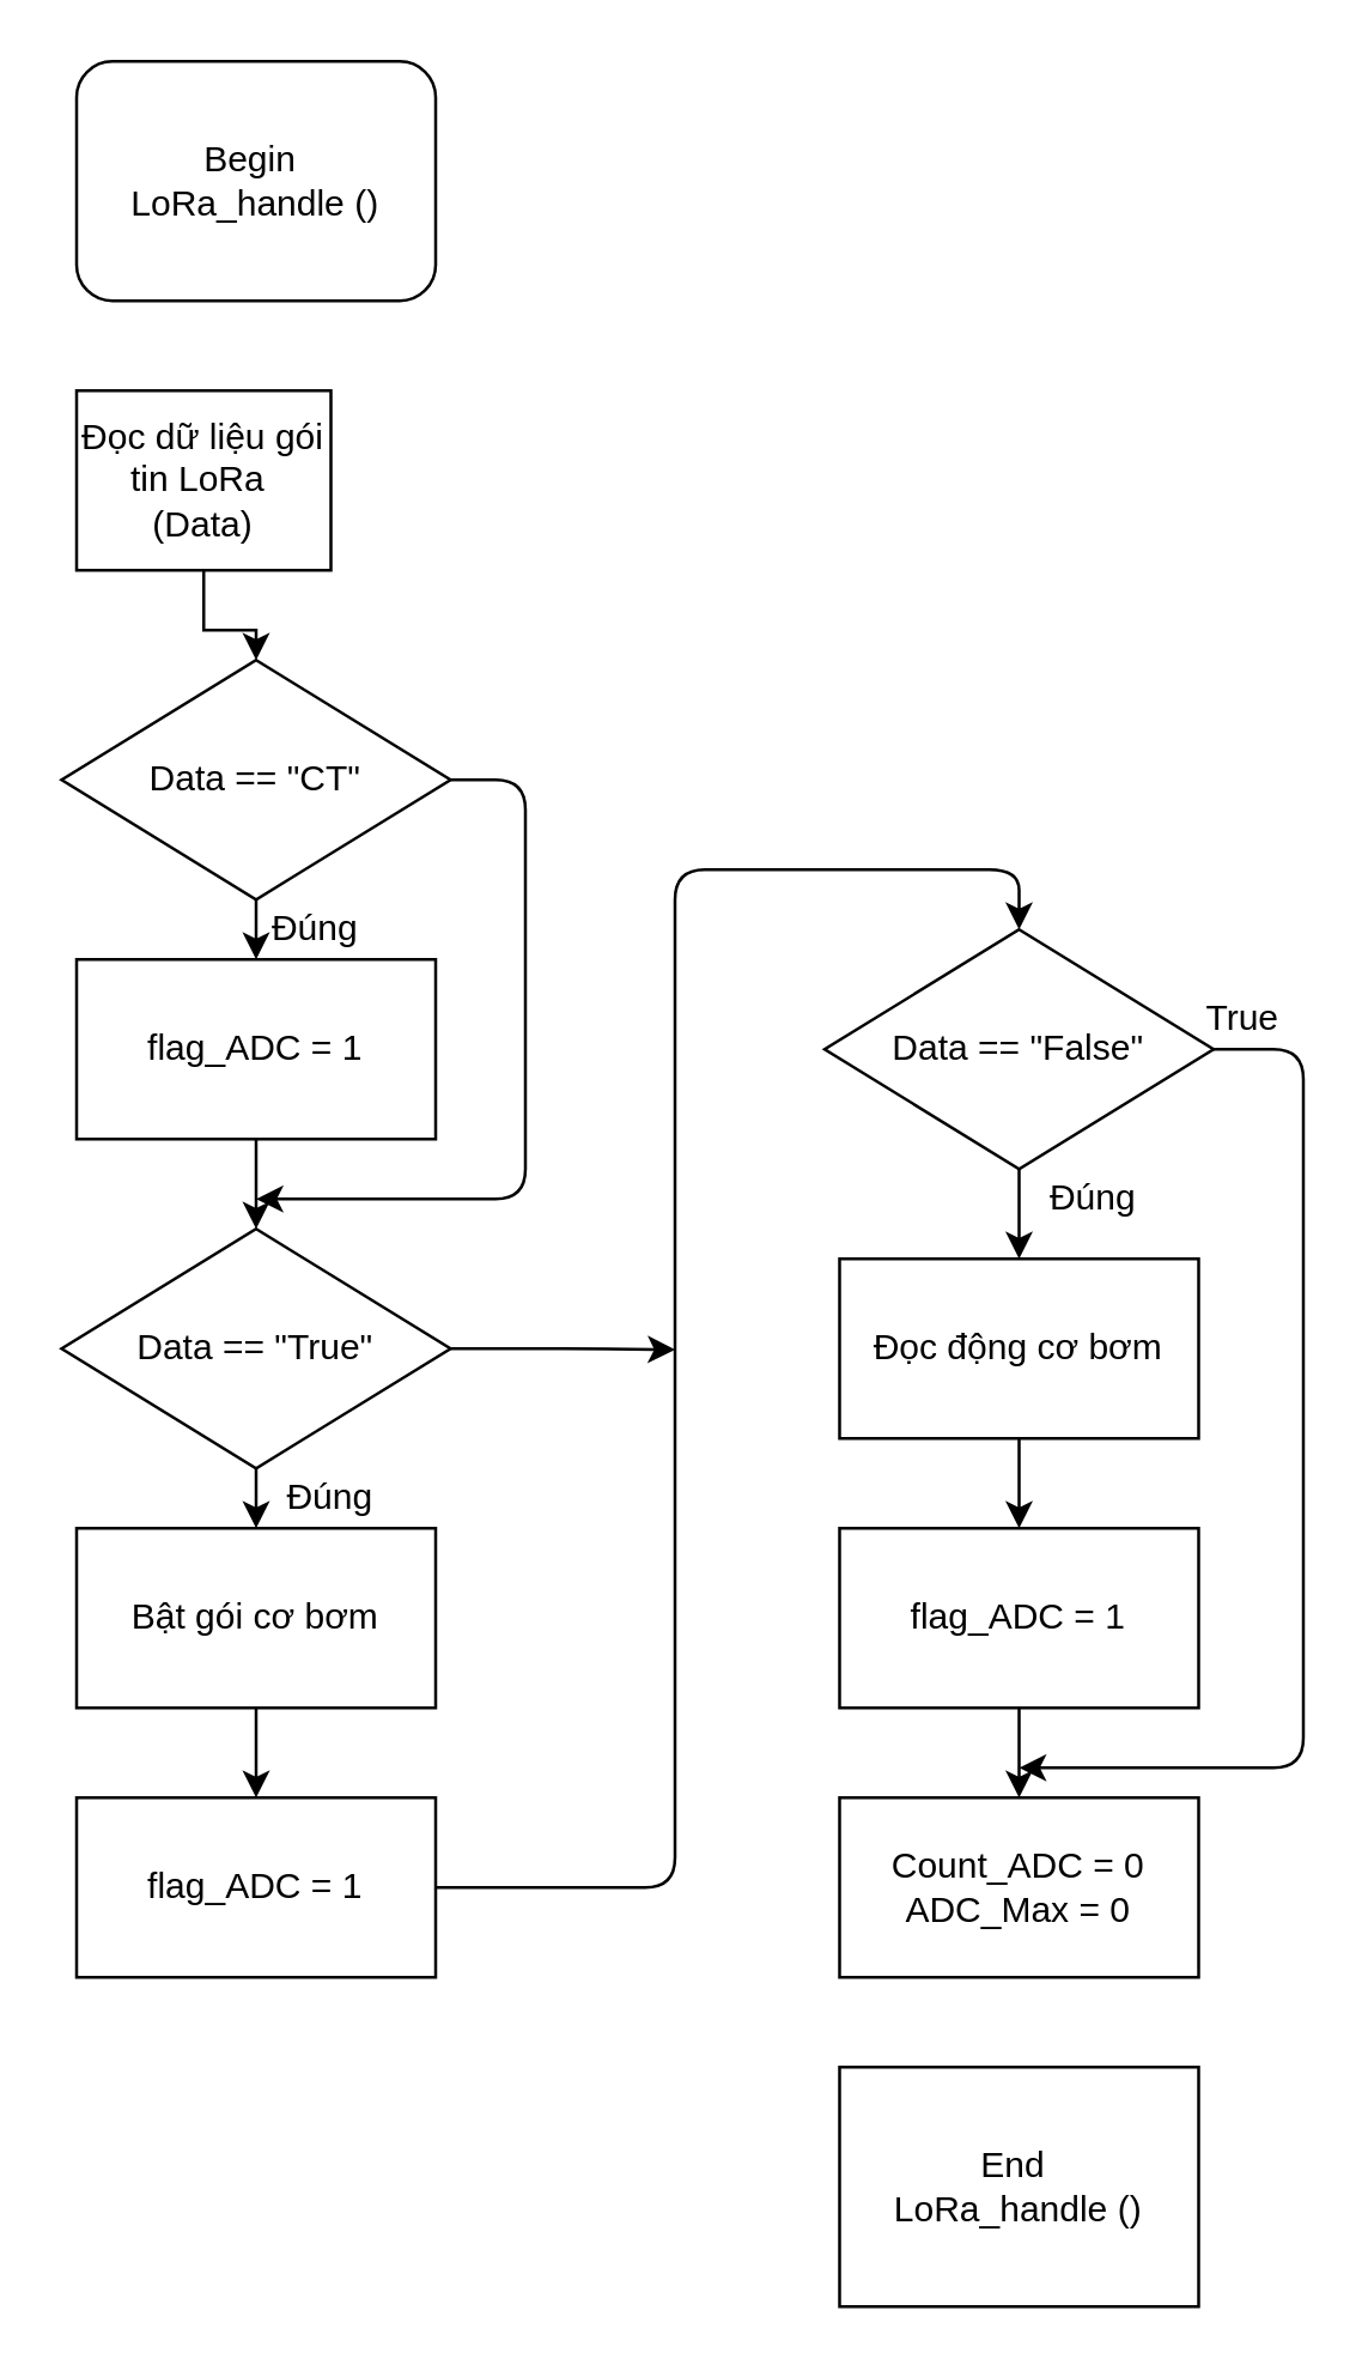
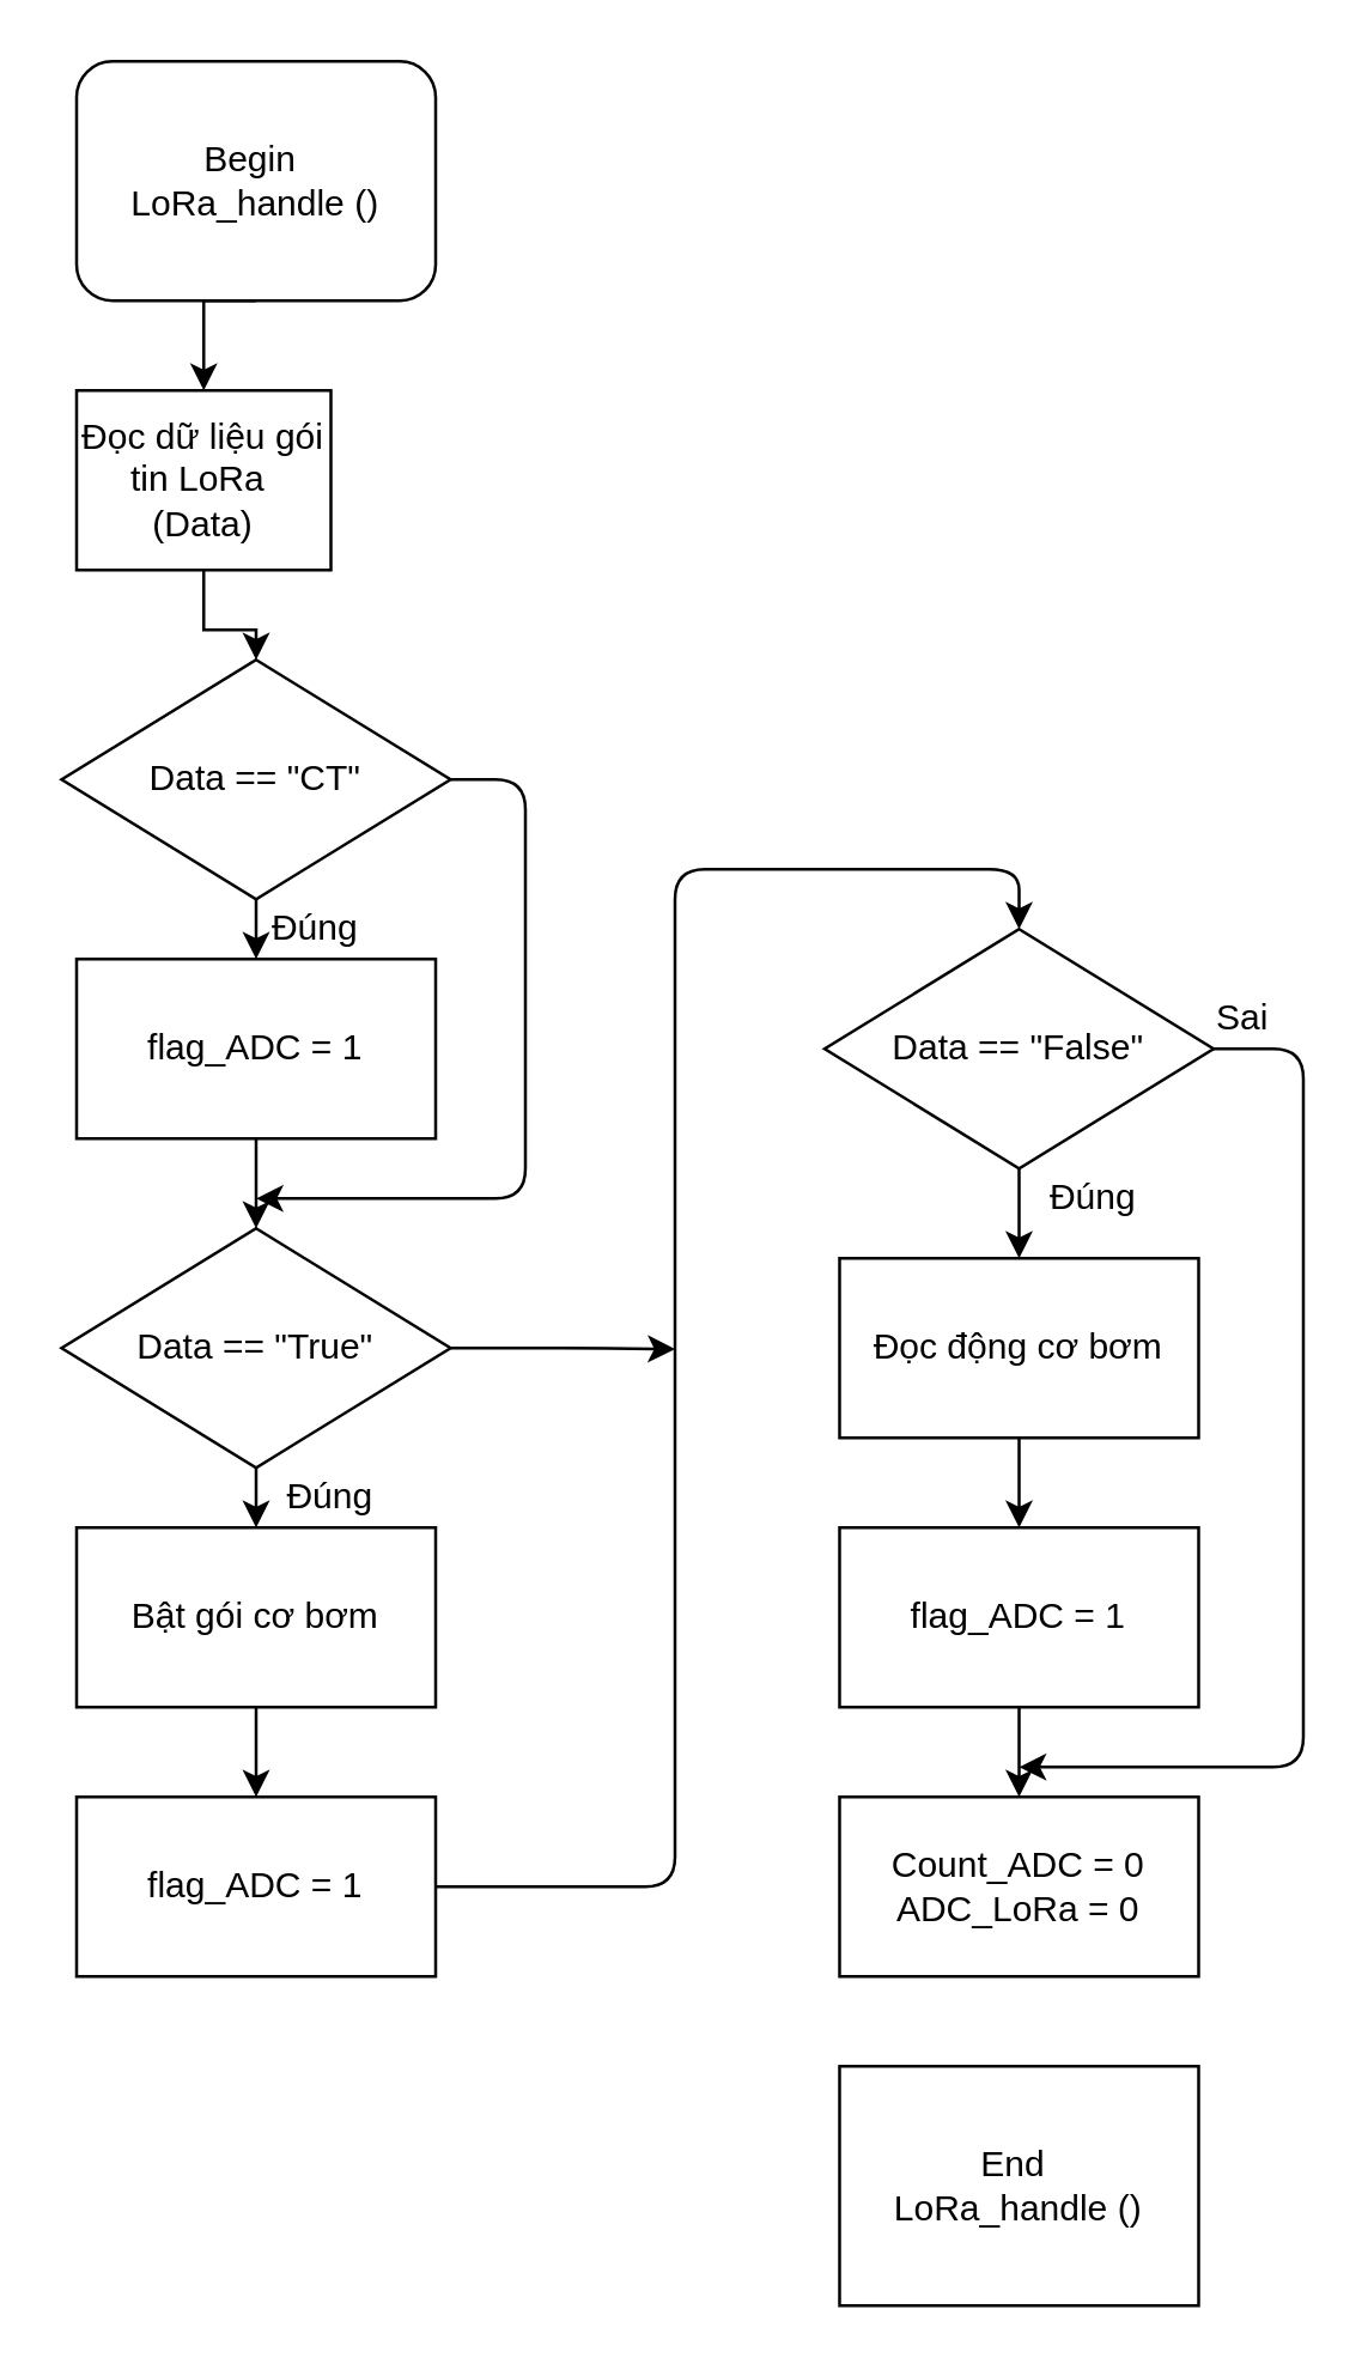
+ <mxCell id="2" style="edgeStyle=orthogonalEdgeStyle;rounded=0;orthogonalLoop=1;jettySize=auto;html=1;exitX=0.5;exitY=1;exitDx=0;exitDy=0;entryX=0.5;entryY=0;entryDx=0;entryDy=0;" edge="1" parent="1" source="3" target="5"><mxGeometry relative="1" as="geometry" /></mxCell>
- <mxCell id="25" value="True" style="text;html=1;strokeColor=none;fillColor=none;align=center;verticalAlign=middle;whiteSpace=wrap;rounded=0;" vertex="1" parent="1"><mxGeometry x="395" y="330" width="40" height="20" as="geometry" /></mxCell>
+ <mxCell id="25" value="Sai" style="text;html=1;strokeColor=none;fillColor=none;align=center;verticalAlign=middle;whiteSpace=wrap;rounded=0;" vertex="1" parent="1"><mxGeometry x="395" y="330" width="40" height="20" as="geometry" /></mxCell>
- <mxCell id="27" value="Count_ADC = 0&lt;br&gt;ADC_Max = 0" style="rounded=0;whiteSpace=wrap;html=1;" vertex="1" parent="1"><mxGeometry x="280" y="600" width="120" height="60" as="geometry" /></mxCell>
+ <mxCell id="27" value="Count_ADC = 0&lt;br&gt;ADC_LoRa = 0" style="rounded=0;whiteSpace=wrap;html=1;" vertex="1" parent="1"><mxGeometry x="280" y="600" width="120" height="60" as="geometry" /></mxCell>
